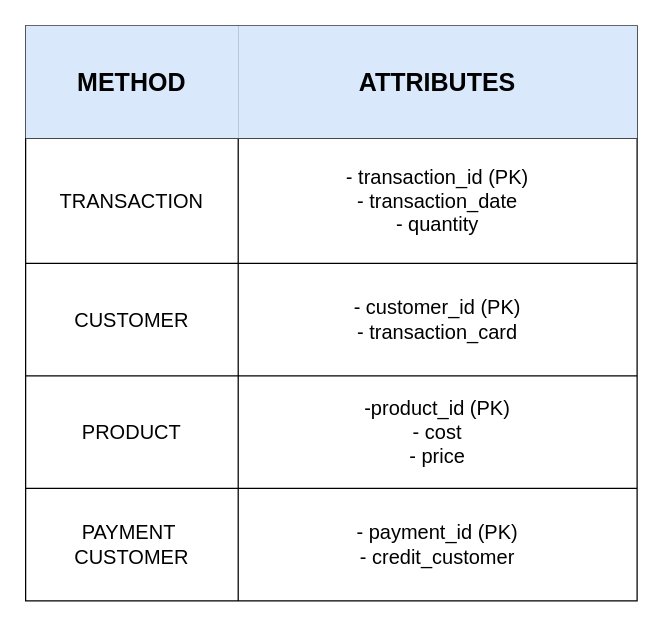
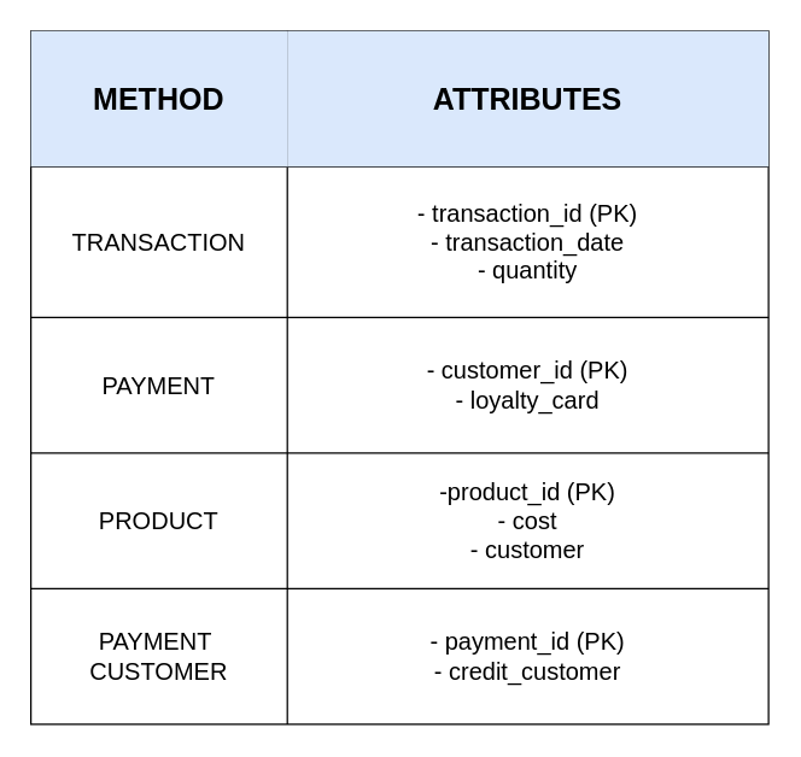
- <mxCell id="10" value="CUSTOMER" style="shape=partialRectangle;html=1;whiteSpace=wrap;connectable=0;strokeColor=inherit;overflow=hidden;fillColor=none;top=0;left=0;bottom=0;right=0;pointerEvents=1;fontSize=16;strokeWidth=1;swimlaneFillColor=#000000;" vertex="1" parent="9"><mxGeometry width="170" height="90" as="geometry"><mxRectangle width="170" height="90" as="alternateBounds" /></mxGeometry></mxCell>
+ <mxCell id="10" value="PAYMENT" style="shape=partialRectangle;html=1;whiteSpace=wrap;connectable=0;strokeColor=inherit;overflow=hidden;fillColor=none;top=0;left=0;bottom=0;right=0;pointerEvents=1;fontSize=16;strokeWidth=1;swimlaneFillColor=#000000;" vertex="1" parent="9"><mxGeometry width="170" height="90" as="geometry"><mxRectangle width="170" height="90" as="alternateBounds" /></mxGeometry></mxCell>
- <mxCell id="11" value="- customer_id (PK)&lt;div&gt;- transaction_card&lt;/div&gt;" style="shape=partialRectangle;html=1;whiteSpace=wrap;connectable=0;strokeColor=inherit;overflow=hidden;fillColor=none;top=0;left=0;bottom=0;right=0;pointerEvents=1;fontSize=16;strokeWidth=1;swimlaneFillColor=#000000;" vertex="1" parent="9"><mxGeometry x="170" width="319" height="90" as="geometry"><mxRectangle width="319" height="90" as="alternateBounds" /></mxGeometry></mxCell>
+ <mxCell id="11" value="- customer_id (PK)&lt;div&gt;- loyalty_card&lt;/div&gt;" style="shape=partialRectangle;html=1;whiteSpace=wrap;connectable=0;strokeColor=inherit;overflow=hidden;fillColor=none;top=0;left=0;bottom=0;right=0;pointerEvents=1;fontSize=16;strokeWidth=1;swimlaneFillColor=#000000;" vertex="1" parent="9"><mxGeometry x="170" width="319" height="90" as="geometry"><mxRectangle width="319" height="90" as="alternateBounds" /></mxGeometry></mxCell>
- <mxCell id="14" value="-product_id (PK)&lt;div&gt;- cost&lt;/div&gt;&lt;div&gt;- price&lt;/div&gt;" style="shape=partialRectangle;html=1;whiteSpace=wrap;connectable=0;strokeColor=inherit;overflow=hidden;fillColor=none;top=0;left=0;bottom=0;right=0;pointerEvents=1;fontSize=16;strokeWidth=1;swimlaneFillColor=#000000;" vertex="1" parent="12"><mxGeometry x="170" width="319" height="90" as="geometry"><mxRectangle width="319" height="90" as="alternateBounds" /></mxGeometry></mxCell>
+ <mxCell id="14" value="-product_id (PK)&lt;div&gt;- cost&lt;/div&gt;&lt;div&gt;- customer&lt;/div&gt;" style="shape=partialRectangle;html=1;whiteSpace=wrap;connectable=0;strokeColor=inherit;overflow=hidden;fillColor=none;top=0;left=0;bottom=0;right=0;pointerEvents=1;fontSize=16;strokeWidth=1;swimlaneFillColor=#000000;" vertex="1" parent="12"><mxGeometry x="170" width="319" height="90" as="geometry"><mxRectangle width="319" height="90" as="alternateBounds" /></mxGeometry></mxCell>
